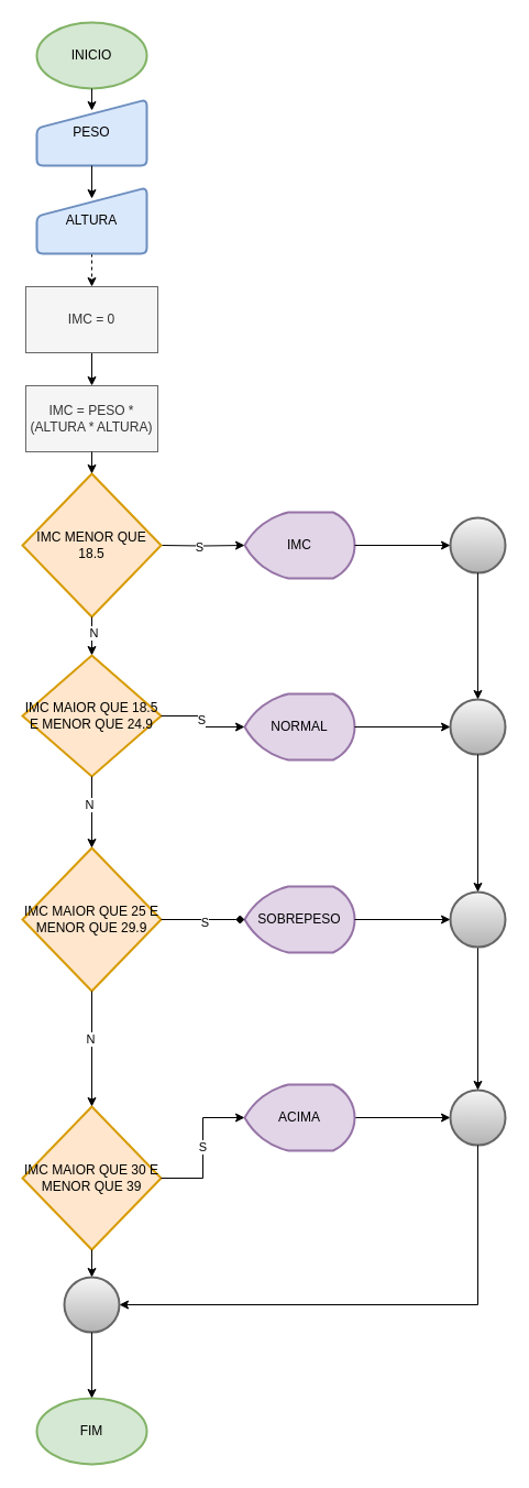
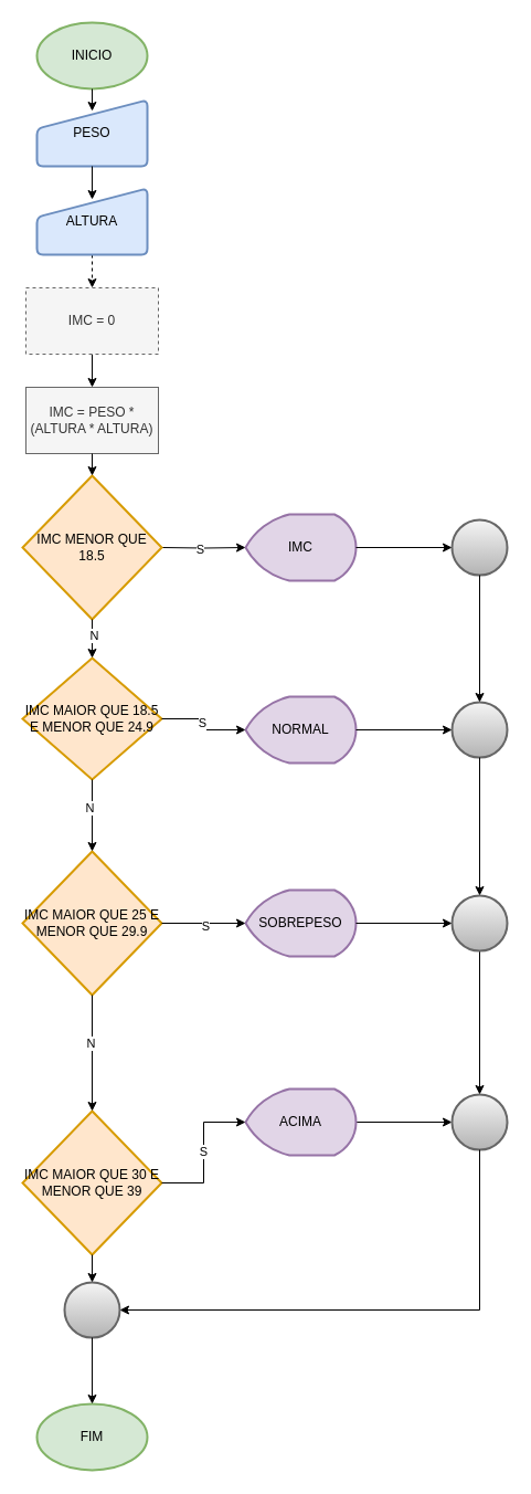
- <mxCell id="10" value="IMC = 0" style="rounded=0;whiteSpace=wrap;html=1;fillColor=#f5f5f5;fontColor=#333333;strokeColor=#666666;" vertex="1" parent="1"><mxGeometry x="23" y="260" width="120" height="60" as="geometry" /></mxCell>
+ <mxCell id="10" value="IMC = 0" style="rounded=0;whiteSpace=wrap;html=1;fillColor=#f5f5f5;fontColor=#333333;strokeColor=#666666;dashed=1;" vertex="1" parent="1"><mxGeometry x="23" y="260" width="120" height="60" as="geometry" /></mxCell>
- <mxCell id="29" style="edgeStyle=orthogonalEdgeStyle;rounded=0;orthogonalLoop=1;jettySize=auto;html=1;exitX=1;exitY=0.5;exitDx=0;exitDy=0;exitPerimeter=0;entryX=0;entryY=0.5;entryDx=0;entryDy=0;entryPerimeter=0;endArrow=diamond;" edge="1" parent="1" source="26" target="16"><mxGeometry relative="1" as="geometry" /></mxCell>
+ <mxCell id="29" style="edgeStyle=orthogonalEdgeStyle;rounded=0;orthogonalLoop=1;jettySize=auto;html=1;exitX=1;exitY=0.5;exitDx=0;exitDy=0;exitPerimeter=0;entryX=0;entryY=0.5;entryDx=0;entryDy=0;entryPerimeter=0;" edge="1" parent="1" source="26" target="16"><mxGeometry relative="1" as="geometry" /></mxCell>
